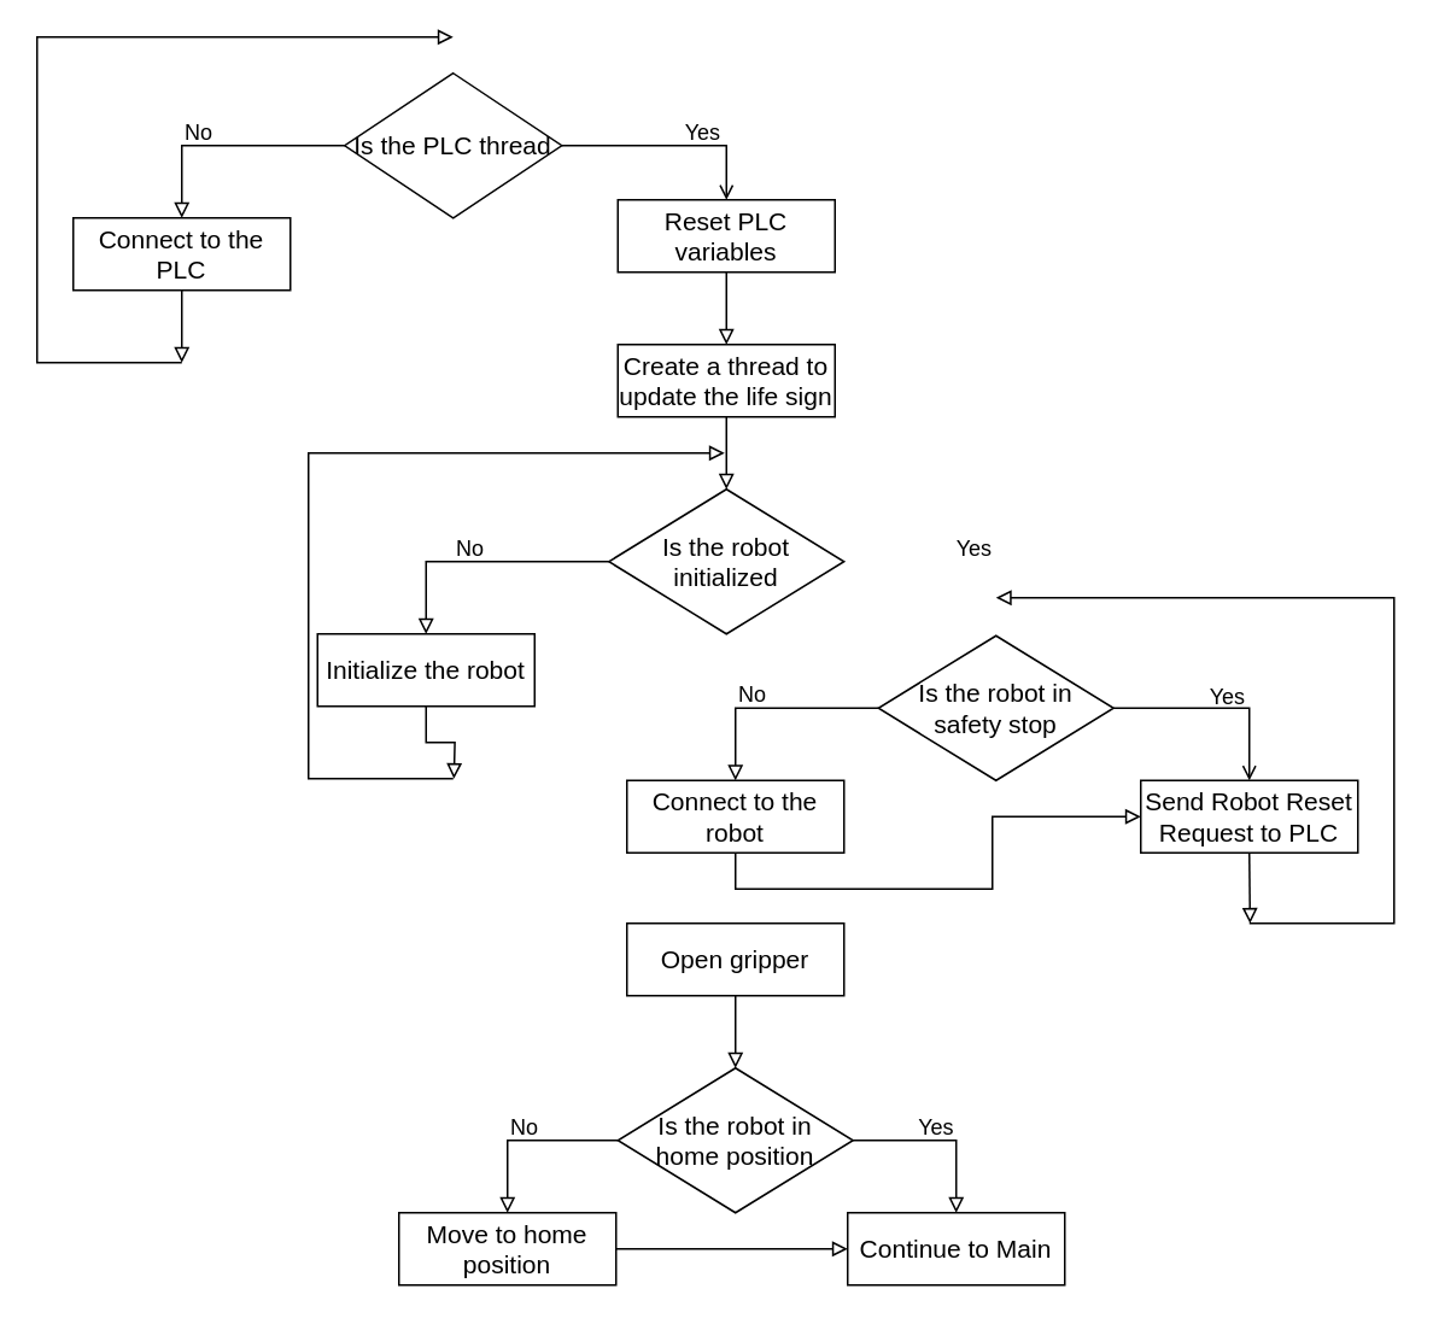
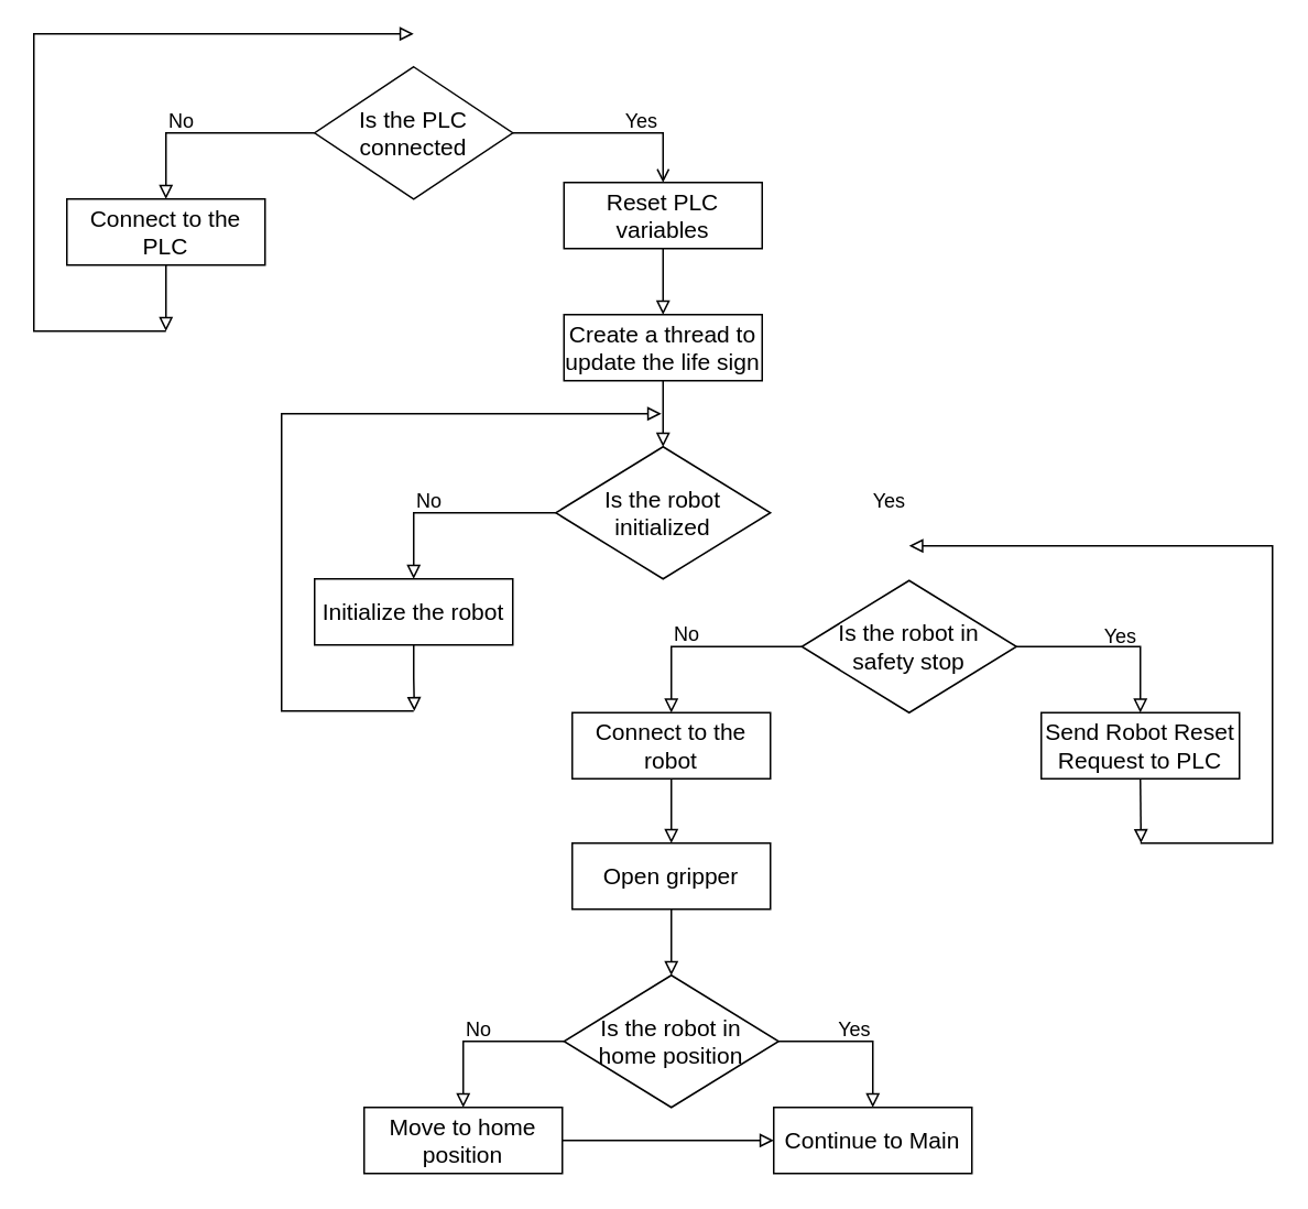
- <mxCell id="4" value="&lt;font style=&quot;font-size: 14px;&quot;&gt;Is the PLC thread&lt;/font&gt;" style="rhombus;whiteSpace=wrap;html=1;fontSize=12;fillColor=none;" vertex="1" parent="1"><mxGeometry x="190" y="40" width="120" height="80" as="geometry" /></mxCell>
+ <mxCell id="4" value="&lt;font style=&quot;font-size: 14px;&quot;&gt;Is the PLC connected&lt;/font&gt;" style="rhombus;whiteSpace=wrap;html=1;fontSize=12;fillColor=none;" vertex="1" parent="1"><mxGeometry x="190" y="40" width="120" height="80" as="geometry" /></mxCell>
- <mxCell id="16" value="&lt;font style=&quot;font-size: 14px;&quot;&gt;Initialize the robot&lt;/font&gt;" style="rounded=0;whiteSpace=wrap;html=1;fillColor=none;" vertex="1" parent="1"><mxGeometry x="175" y="350" width="120" height="40" as="geometry" /></mxCell>
+ <mxCell id="16" value="&lt;font style=&quot;font-size: 14px;&quot;&gt;Initialize the robot&lt;/font&gt;" style="rounded=0;whiteSpace=wrap;html=1;fillColor=none;" vertex="1" parent="1"><mxGeometry x="190" y="350" width="120" height="40" as="geometry" /></mxCell>
- <mxCell id="19" style="edgeStyle=orthogonalEdgeStyle;rounded=0;orthogonalLoop=1;jettySize=auto;html=1;exitX=1;exitY=0.5;exitDx=0;exitDy=0;entryX=0.5;entryY=0;entryDx=0;entryDy=0;endArrow=open;endFill=0;" edge="1" parent="1" source="21" target="23"><mxGeometry relative="1" as="geometry" /></mxCell>
+ <mxCell id="19" style="edgeStyle=orthogonalEdgeStyle;rounded=0;orthogonalLoop=1;jettySize=auto;html=1;exitX=1;exitY=0.5;exitDx=0;exitDy=0;entryX=0.5;entryY=0;entryDx=0;entryDy=0;endArrow=block;endFill=0;" edge="1" parent="1" source="21" target="23"><mxGeometry relative="1" as="geometry" /></mxCell>
- <mxCell id="25" style="edgeStyle=orthogonalEdgeStyle;rounded=0;orthogonalLoop=1;jettySize=auto;html=1;exitX=0.5;exitY=1;exitDx=0;exitDy=0;endArrow=block;endFill=0;" edge="1" parent="1" source="26" target="23"><mxGeometry relative="1" as="geometry" /></mxCell>
+ <mxCell id="25" style="edgeStyle=orthogonalEdgeStyle;rounded=0;orthogonalLoop=1;jettySize=auto;html=1;exitX=0.5;exitY=1;exitDx=0;exitDy=0;entryX=0.5;entryY=0;entryDx=0;entryDy=0;endArrow=block;endFill=0;" edge="1" parent="1" source="26" target="34"><mxGeometry relative="1" as="geometry" /></mxCell>
